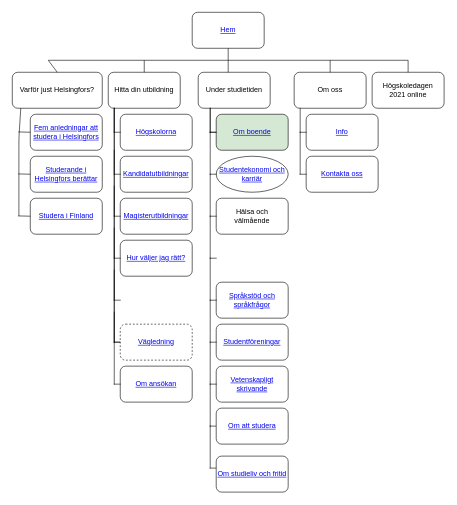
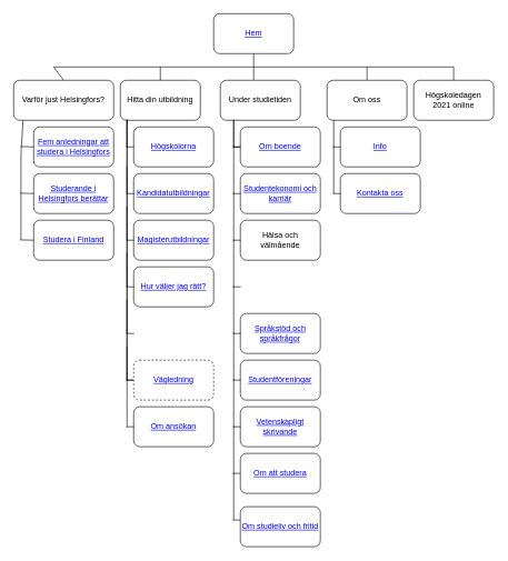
- <mxCell id="36" value="&lt;a href=&quot;https://www.studeraihelsingfors.fi/helsingfors/hitta-bostad-i-helsingfors/&quot;&gt;Om boende&lt;/a&gt;" style="rounded=1;whiteSpace=wrap;html=1;strokeWidth=1;fillColor=#d5e8d4;" parent="1" vertex="1"><mxGeometry x="360" y="190" width="120" height="60" as="geometry" /></mxCell>
+ <mxCell id="36" value="&lt;a href=&quot;https://www.studeraihelsingfors.fi/helsingfors/hitta-bostad-i-helsingfors/&quot;&gt;Om boende&lt;/a&gt;" style="rounded=1;whiteSpace=wrap;html=1;strokeWidth=1;" parent="1" vertex="1"><mxGeometry x="360" y="190" width="120" height="60" as="geometry" /></mxCell>
- <mxCell id="40" value="&lt;a href=&quot;https://www.studeraihelsingfors.fi/helsingfors/studentekonomi-och-karriar/&quot;&gt;Studentekonomi och karriär&lt;/a&gt;" style="ellipse;whiteSpace=wrap;html=1;strokeWidth=1;" parent="1" vertex="1"><mxGeometry x="360" y="260" width="120" height="60" as="geometry" /></mxCell>
+ <mxCell id="40" value="&lt;a href=&quot;https://www.studeraihelsingfors.fi/helsingfors/studentekonomi-och-karriar/&quot;&gt;Studentekonomi och karriär&lt;/a&gt;" style="rounded=1;whiteSpace=wrap;html=1;strokeWidth=1;" parent="1" vertex="1"><mxGeometry x="360" y="260" width="120" height="60" as="geometry" /></mxCell>
